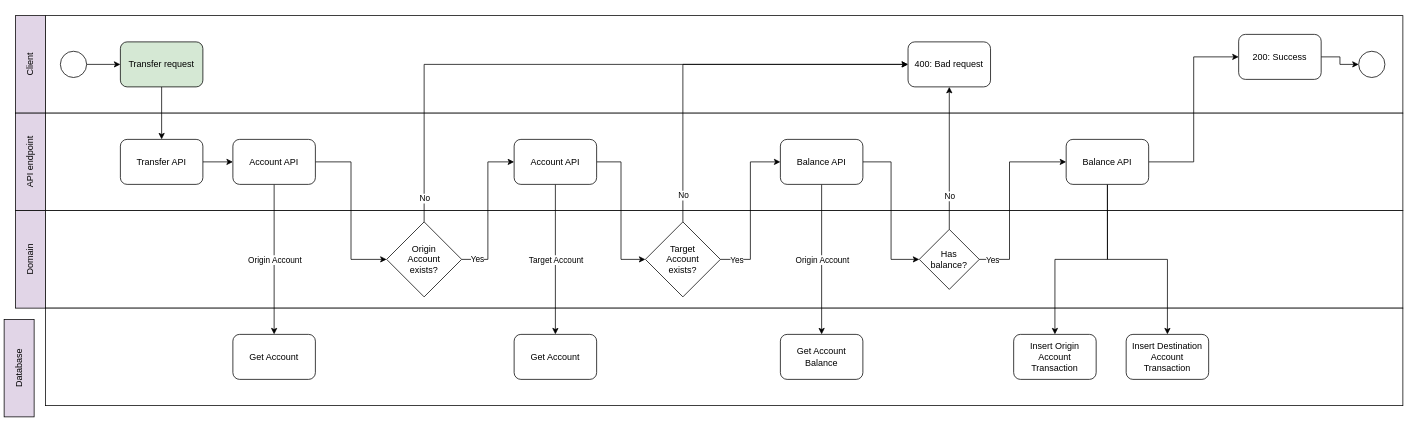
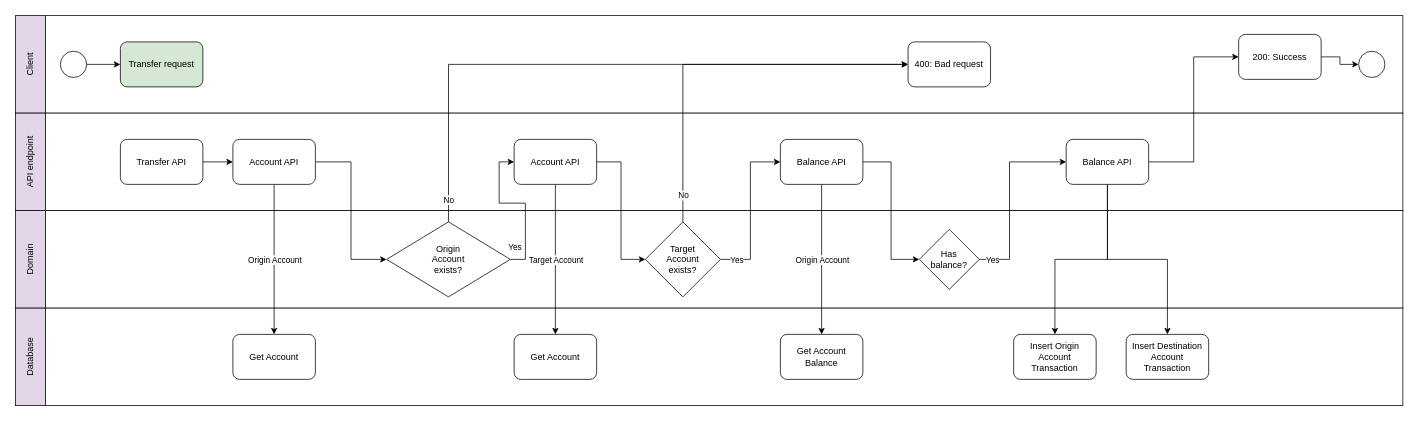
- <mxCell id="12" style="edgeStyle=orthogonalEdgeStyle;rounded=0;orthogonalLoop=1;jettySize=auto;html=1;entryX=0.5;entryY=0;entryDx=0;entryDy=0;" parent="1" source="13" target="20" edge="1"><mxGeometry relative="1" as="geometry" /></mxCell>
- <mxCell id="24" style="edgeStyle=orthogonalEdgeStyle;rounded=0;orthogonalLoop=1;jettySize=auto;html=1;exitX=0.5;exitY=0;exitDx=0;exitDy=0;entryX=0.5;entryY=1;entryDx=0;entryDy=0;" edge="1" parent="1" source="26" target="14"><mxGeometry relative="1" as="geometry" /></mxCell>
- <mxCell id="25" value="No" style="edgeLabel;html=1;align=center;verticalAlign=middle;resizable=0;points=[];" vertex="1" connectable="0" parent="24"><mxGeometry x="-0.571" relative="1" as="geometry"><mxPoint y="-4" as="offset" /></mxGeometry></mxCell>
- <mxCell id="49" value="Origin&lt;br style=&quot;border-color: var(--border-color);&quot;&gt;Account&lt;br style=&quot;border-color: var(--border-color);&quot;&gt;exists?" style="rhombus;whiteSpace=wrap;html=1;" vertex="1" parent="1"><mxGeometry x="515" y="295" width="100" height="100" as="geometry" /></mxCell>
+ <mxCell id="49" value="Origin&lt;br style=&quot;border-color: var(--border-color);&quot;&gt;Account&lt;br style=&quot;border-color: var(--border-color);&quot;&gt;exists?" style="rhombus;whiteSpace=wrap;html=1;" vertex="1" parent="1"><mxGeometry x="515" y="295" width="165" height="100" as="geometry" /></mxCell>
- <mxCell id="8" value="Database" style="rounded=0;whiteSpace=wrap;html=1;fillColor=#e1d5e7;strokeColor=#000000;horizontal=0;" parent="1" vertex="1"><mxGeometry x="5" y="425" width="40" height="130" as="geometry" /></mxCell>
+ <mxCell id="8" value="Database" style="rounded=0;whiteSpace=wrap;html=1;fillColor=#e1d5e7;strokeColor=#000000;horizontal=0;" parent="1" vertex="1"><mxGeometry x="20" y="410" width="40" height="130" as="geometry" /></mxCell>
